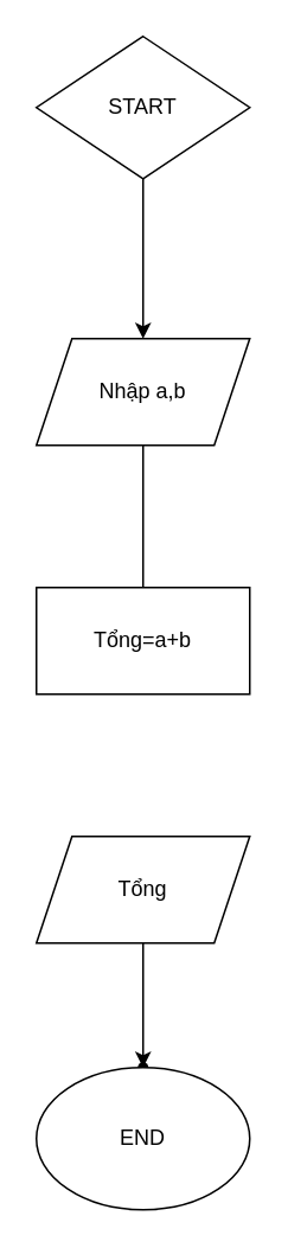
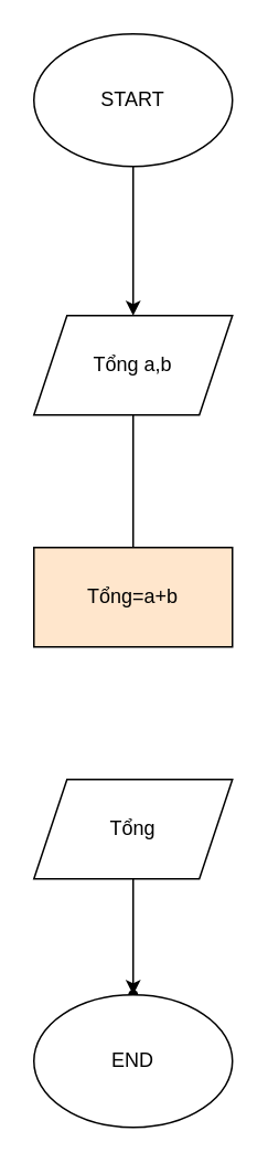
- <mxCell id="3" value="START" style="rhombus;whiteSpace=wrap;html=1;" vertex="1" parent="1"><mxGeometry x="20" y="20" width="120" height="80" as="geometry" /></mxCell>
+ <mxCell id="3" value="START" style="ellipse;whiteSpace=wrap;html=1;" vertex="1" parent="1"><mxGeometry x="20" y="20" width="120" height="80" as="geometry" /></mxCell>
- <mxCell id="5" value="Nhập a,b" style="shape=parallelogram;perimeter=parallelogramPerimeter;whiteSpace=wrap;html=1;fixedSize=1;" vertex="1" parent="1"><mxGeometry x="20" y="190" width="120" height="60" as="geometry" /></mxCell>
+ <mxCell id="5" value="Tổng a,b" style="shape=parallelogram;perimeter=parallelogramPerimeter;whiteSpace=wrap;html=1;fixedSize=1;" vertex="1" parent="1"><mxGeometry x="20" y="190" width="120" height="60" as="geometry" /></mxCell>
- <mxCell id="6" value="Tổng=a+b" style="whiteSpace=wrap;html=1;" vertex="1" parent="1"><mxGeometry x="20" y="330" width="120" height="60" as="geometry" /></mxCell>
+ <mxCell id="6" value="Tổng=a+b" style="whiteSpace=wrap;html=1;fillColor=#ffe6cc;" vertex="1" parent="1"><mxGeometry x="20" y="330" width="120" height="60" as="geometry" /></mxCell>
